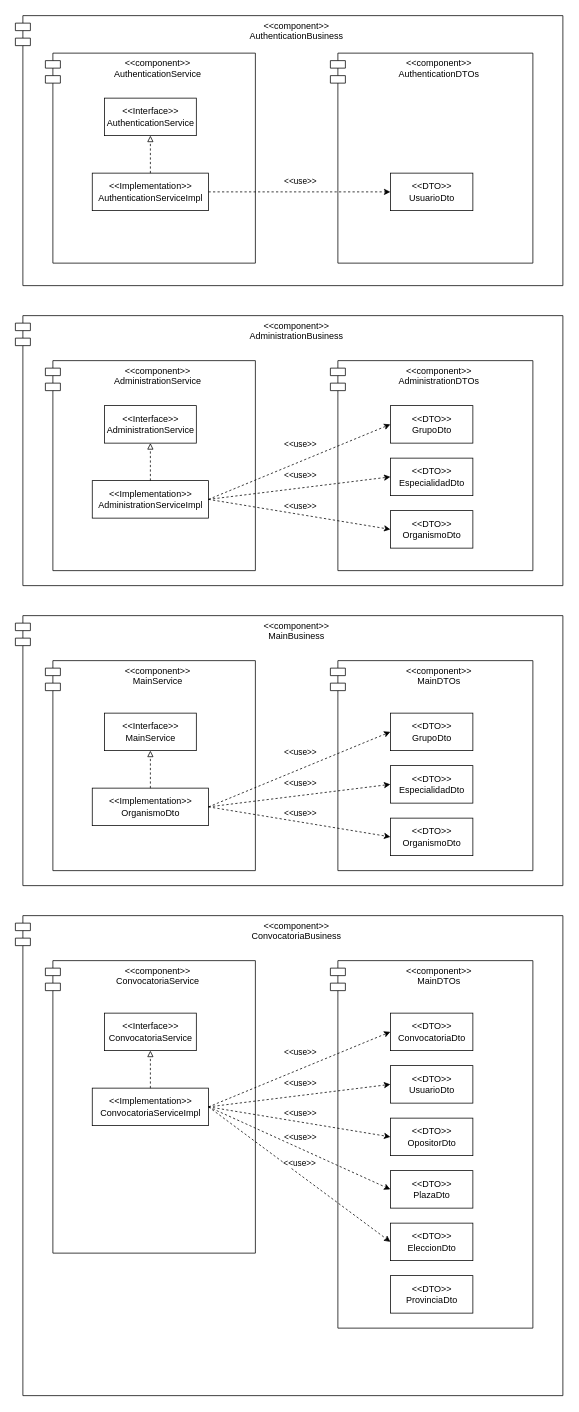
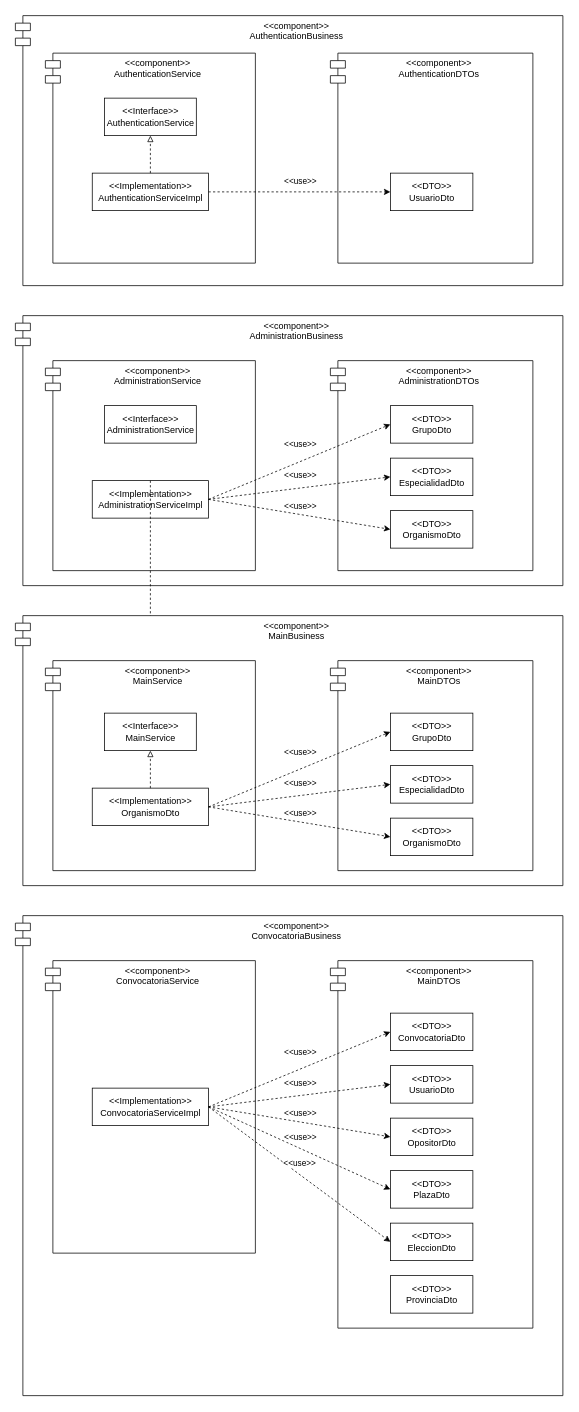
- <mxCell id="19" value="" style="endArrow=block;html=1;rounded=0;entryX=0.5;entryY=1;entryDx=0;entryDy=0;dashed=1;exitX=0.5;exitY=0;exitDx=0;exitDy=0;endFill=0;" edge="1" parent="1" source="16" target="15"><mxGeometry width="50" height="50" relative="1" as="geometry"><mxPoint x="290" y="675" as="sourcePoint" /><mxPoint x="530" y="575" as="targetPoint" /></mxGeometry></mxCell>
+ <mxCell id="19" value="" style="endArrow=block;html=1;rounded=0;dashed=1;exitX=0.5;exitY=0;exitDx=0;exitDy=0;endFill=0;" edge="1" parent="1" source="16" target="30"><mxGeometry width="50" height="50" relative="1" as="geometry"><mxPoint x="290" y="675" as="sourcePoint" /><mxPoint x="530" y="575" as="targetPoint" /></mxGeometry></mxCell>
- <mxCell id="45" value="&amp;lt;&amp;lt;Interface&amp;gt;&amp;gt;&lt;br&gt;ConvocatoriaService" style="html=1;" vertex="1" parent="1"><mxGeometry x="138.75" y="1350" width="122.5" height="50" as="geometry" /></mxCell>
- <mxCell id="47" value="" style="endArrow=block;html=1;rounded=0;entryX=0.5;entryY=1;entryDx=0;entryDy=0;dashed=1;exitX=0.5;exitY=0;exitDx=0;exitDy=0;endFill=0;" edge="1" parent="1" source="46" target="45"><mxGeometry width="50" height="50" relative="1" as="geometry"><mxPoint x="290" y="1485" as="sourcePoint" /><mxPoint x="530" y="1385" as="targetPoint" /></mxGeometry></mxCell>
